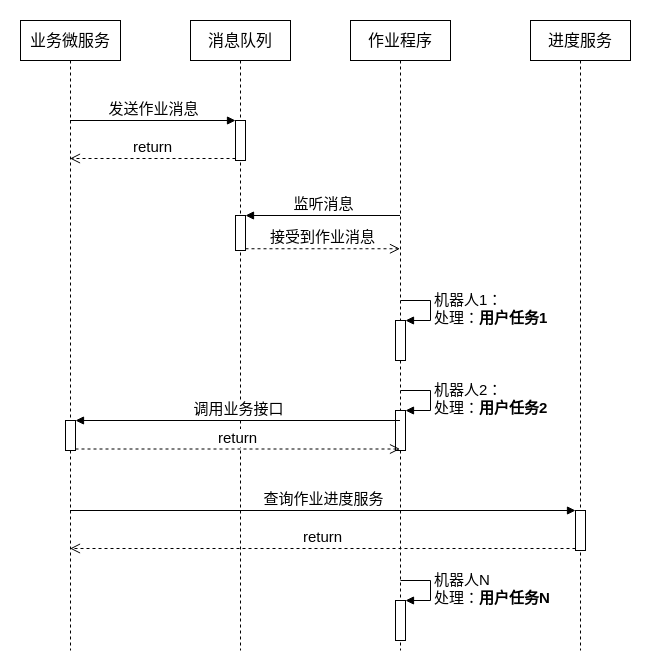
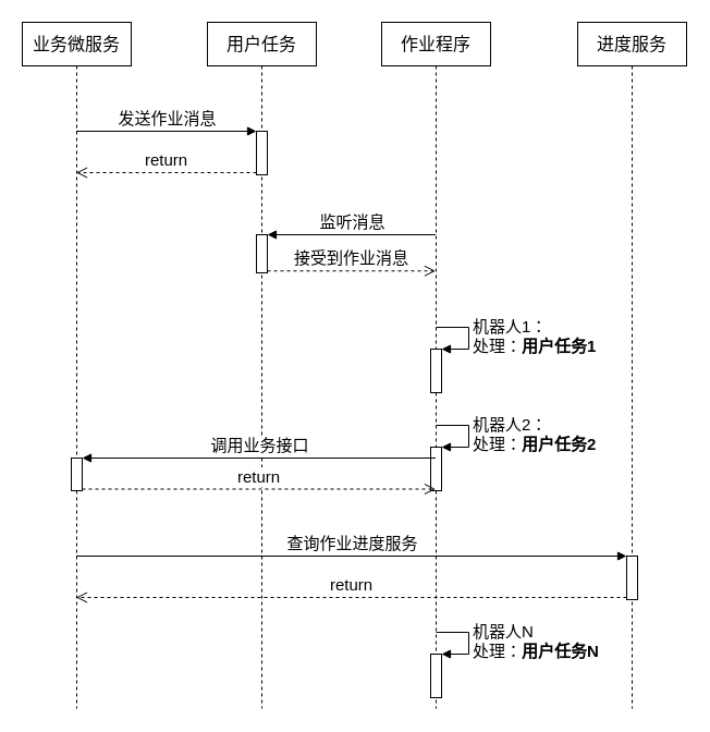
- <mxCell id="4" value="消息队列" style="shape=umlLifeline;perimeter=lifelinePerimeter;whiteSpace=wrap;html=1;container=1;collapsible=0;recursiveResize=0;outlineConnect=0;fontSize=16;" parent="1" vertex="1"><mxGeometry x="190" y="20" width="100" height="630" as="geometry" /></mxCell>
+ <mxCell id="4" value="用户任务" style="shape=umlLifeline;perimeter=lifelinePerimeter;whiteSpace=wrap;html=1;container=1;collapsible=0;recursiveResize=0;outlineConnect=0;fontSize=16;" parent="1" vertex="1"><mxGeometry x="190" y="20" width="100" height="630" as="geometry" /></mxCell>
